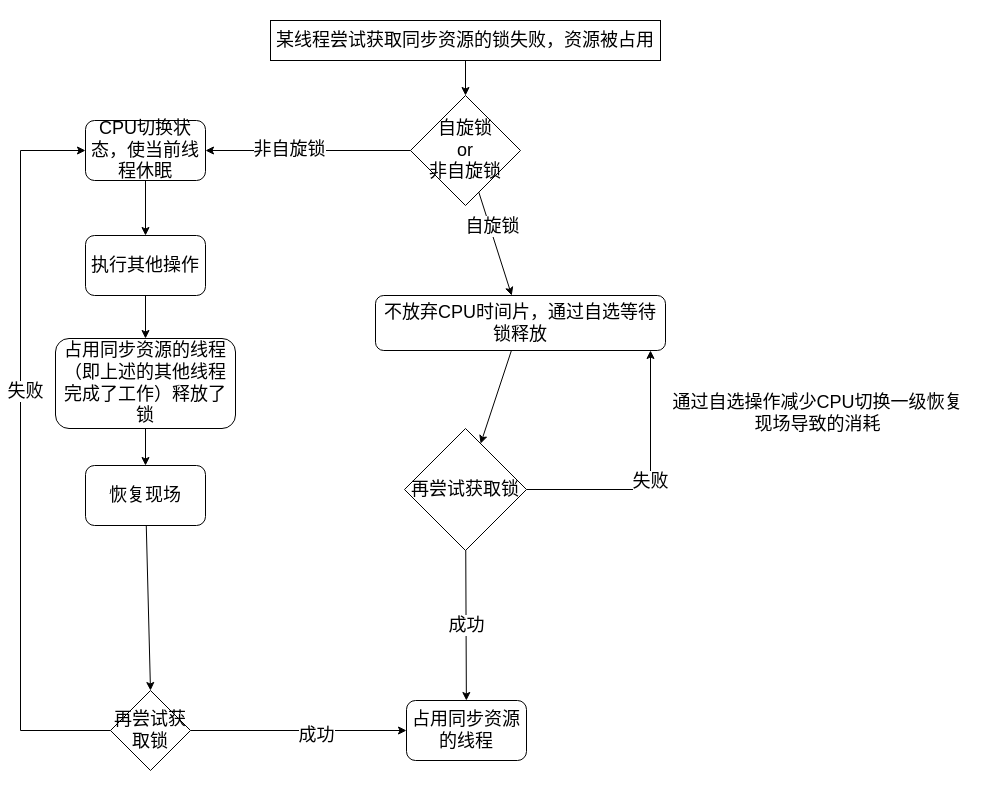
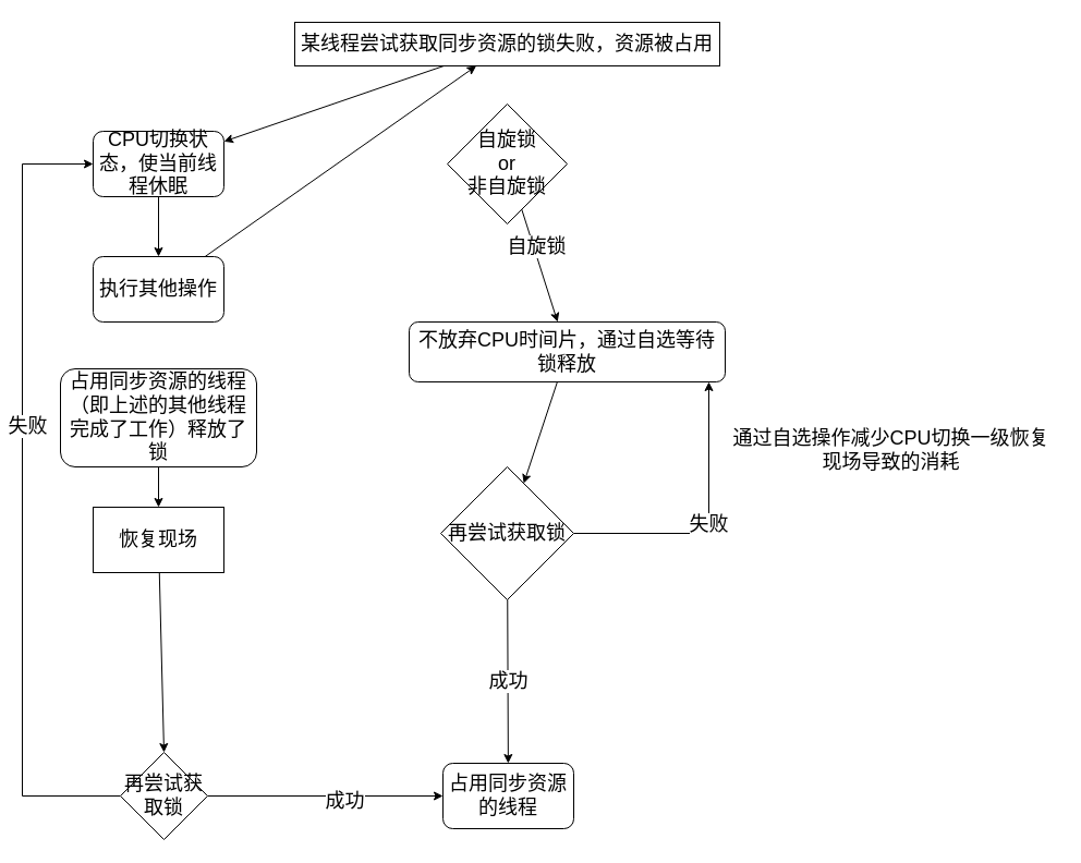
- <mxCell id="2" value="" style="rounded=0;orthogonalLoop=1;jettySize=auto;html=1;fontSize=18;" edge="1" parent="1" source="3" target="8"><mxGeometry relative="1" as="geometry" /></mxCell>
+ <mxCell id="2" value="" style="rounded=0;orthogonalLoop=1;jettySize=auto;html=1;fontSize=18;" edge="1" parent="1" source="3" target="10"><mxGeometry relative="1" as="geometry" /></mxCell>
- <mxCell id="6" style="rounded=0;orthogonalLoop=1;jettySize=auto;html=1;fontSize=18;" edge="1" parent="1" source="8" target="10"><mxGeometry relative="1" as="geometry" /></mxCell>
- <mxCell id="7" value="非自旋锁" style="edgeLabel;html=1;align=center;verticalAlign=middle;resizable=0;points=[];fontSize=18;" vertex="1" connectable="0" parent="6"><mxGeometry x="0.193" y="-2" relative="1" as="geometry"><mxPoint as="offset" /></mxGeometry></mxCell>
- <mxCell id="11" style="edgeStyle=none;rounded=0;orthogonalLoop=1;jettySize=auto;html=1;entryX=0.5;entryY=0;entryDx=0;entryDy=0;fontSize=18;" edge="1" parent="1" source="12" target="14"><mxGeometry relative="1" as="geometry" /></mxCell>
+ <mxCell id="11" style="edgeStyle=none;rounded=0;orthogonalLoop=1;jettySize=auto;html=1;fontSize=18;" edge="1" parent="1" source="12" target="3"><mxGeometry relative="1" as="geometry" /></mxCell>
- <mxCell id="16" value="恢复现场" style="rounded=1;whiteSpace=wrap;html=1;fontSize=18;" vertex="1" parent="1"><mxGeometry x="85" y="465" width="120" height="60" as="geometry" /></mxCell>
+ <mxCell id="16" value="恢复现场" style="whiteSpace=wrap;html=1;fontSize=18;rounded=0;" vertex="1" parent="1"><mxGeometry x="85" y="465" width="120" height="60" as="geometry" /></mxCell>
